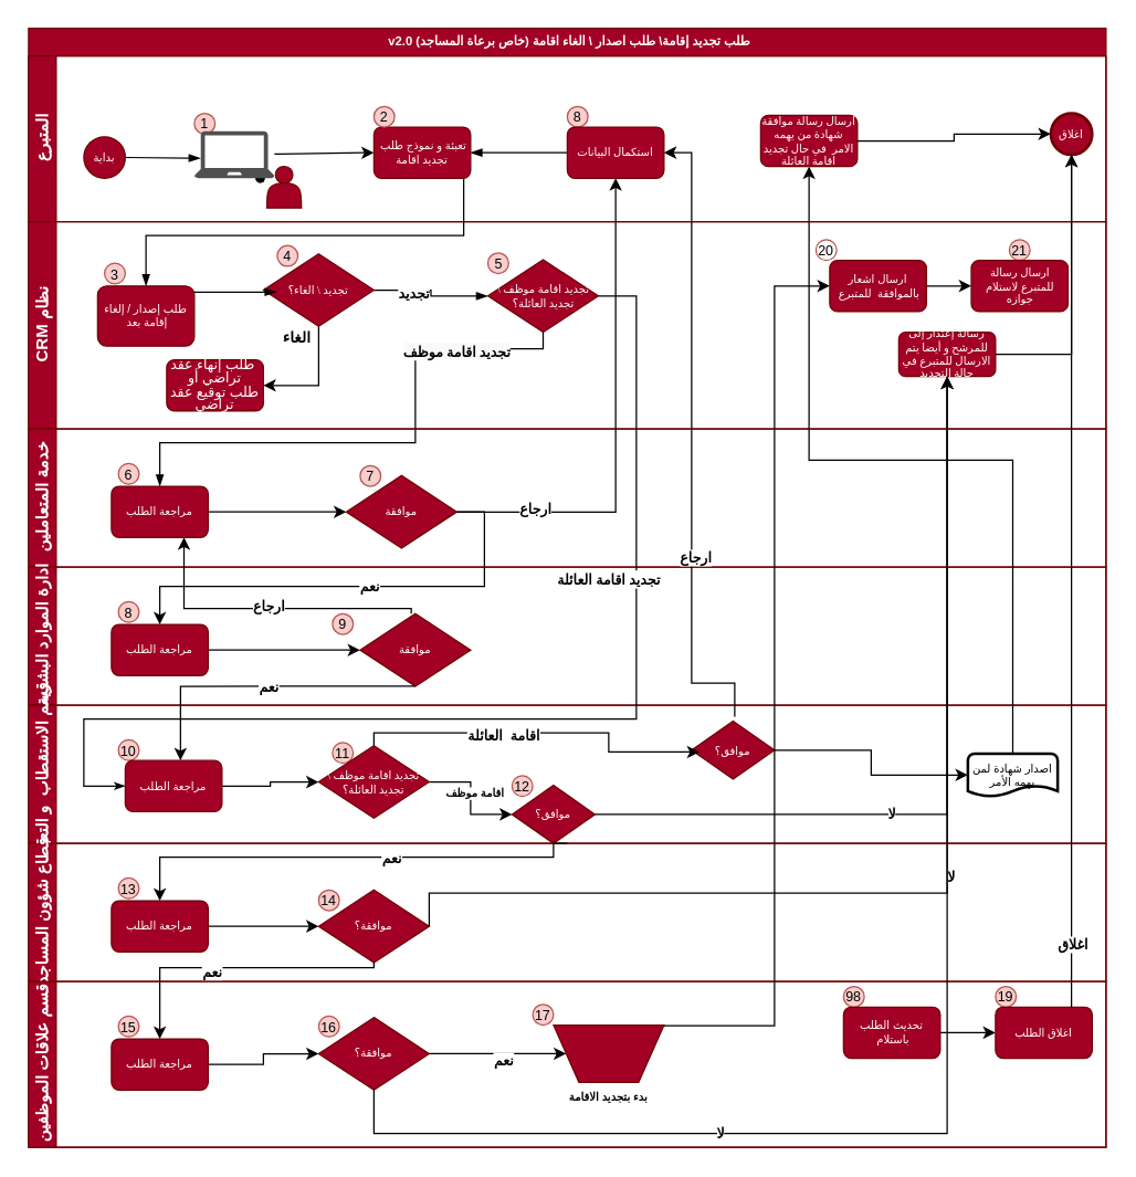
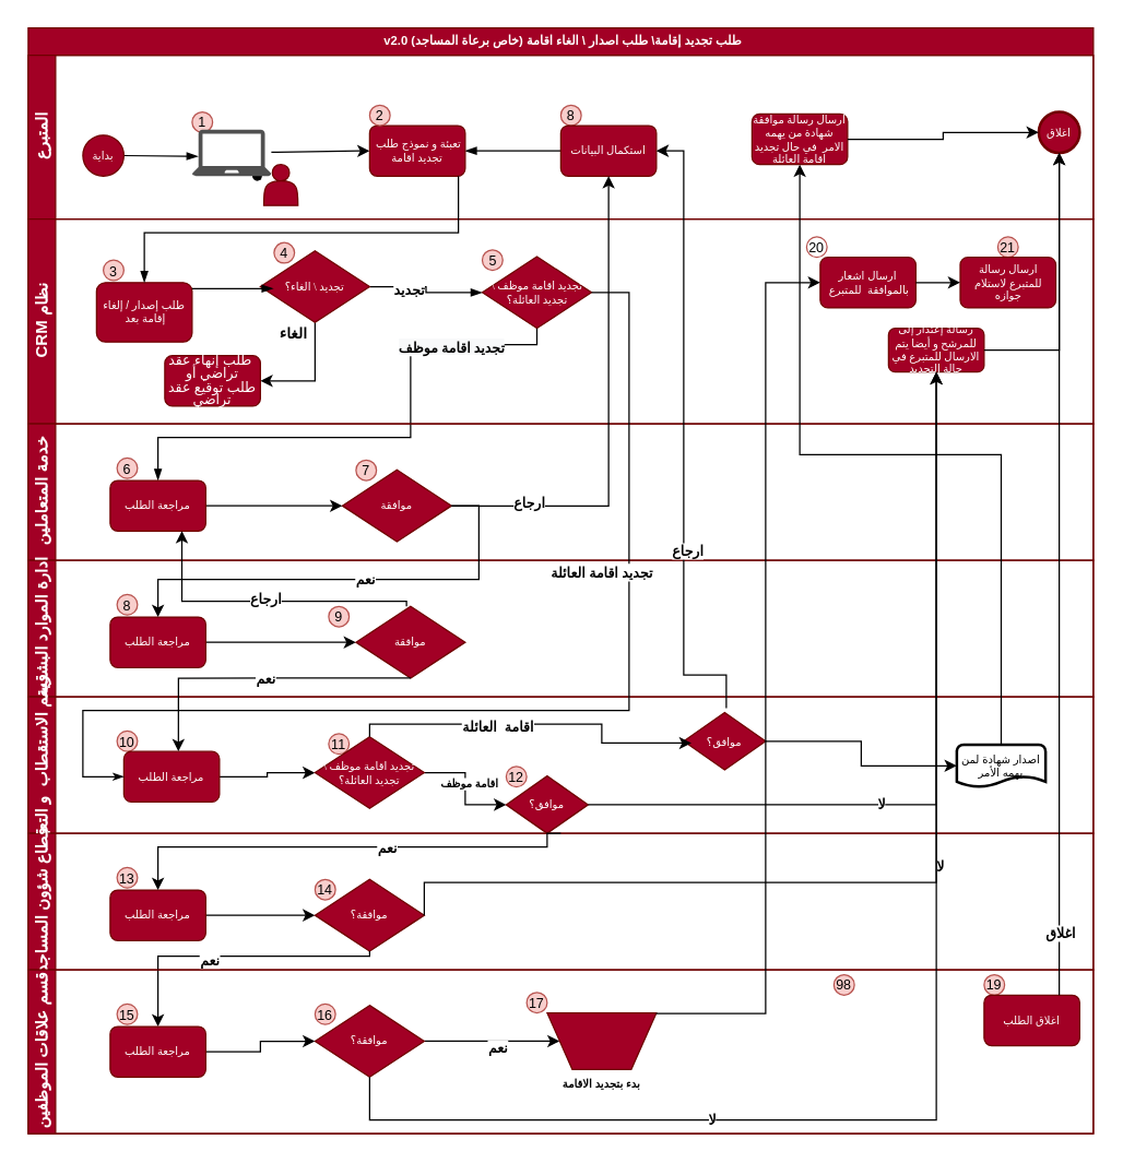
- <mxCell id="102" value="&lt;span lang=&quot;AR-SA&quot; dir=&quot;RTL&quot; style=&quot;line-height: 107% ; font-family: &amp;#34;dubai&amp;#34; , sans-serif&quot;&gt;&lt;font style=&quot;font-size: 8px&quot;&gt;تحديث الطلب باستلام&amp;nbsp;&lt;/font&gt;&lt;/span&gt;" style="rounded=1;whiteSpace=wrap;html=1;shadow=0;labelBackgroundColor=none;strokeWidth=1;fontFamily=Verdana;fontSize=8;align=center;fillColor=#a20025;strokeColor=#6F0000;fontColor=#ffffff;" parent="93" vertex="1"><mxGeometry x="590" y="18.5" width="70" height="37" as="geometry" /></mxCell>
- <mxCell id="101" style="edgeStyle=orthogonalEdgeStyle;rounded=0;orthogonalLoop=1;jettySize=auto;html=1;fontSize=8;" parent="93" source="102" target="103" edge="1"><mxGeometry relative="1" as="geometry" /></mxCell>
